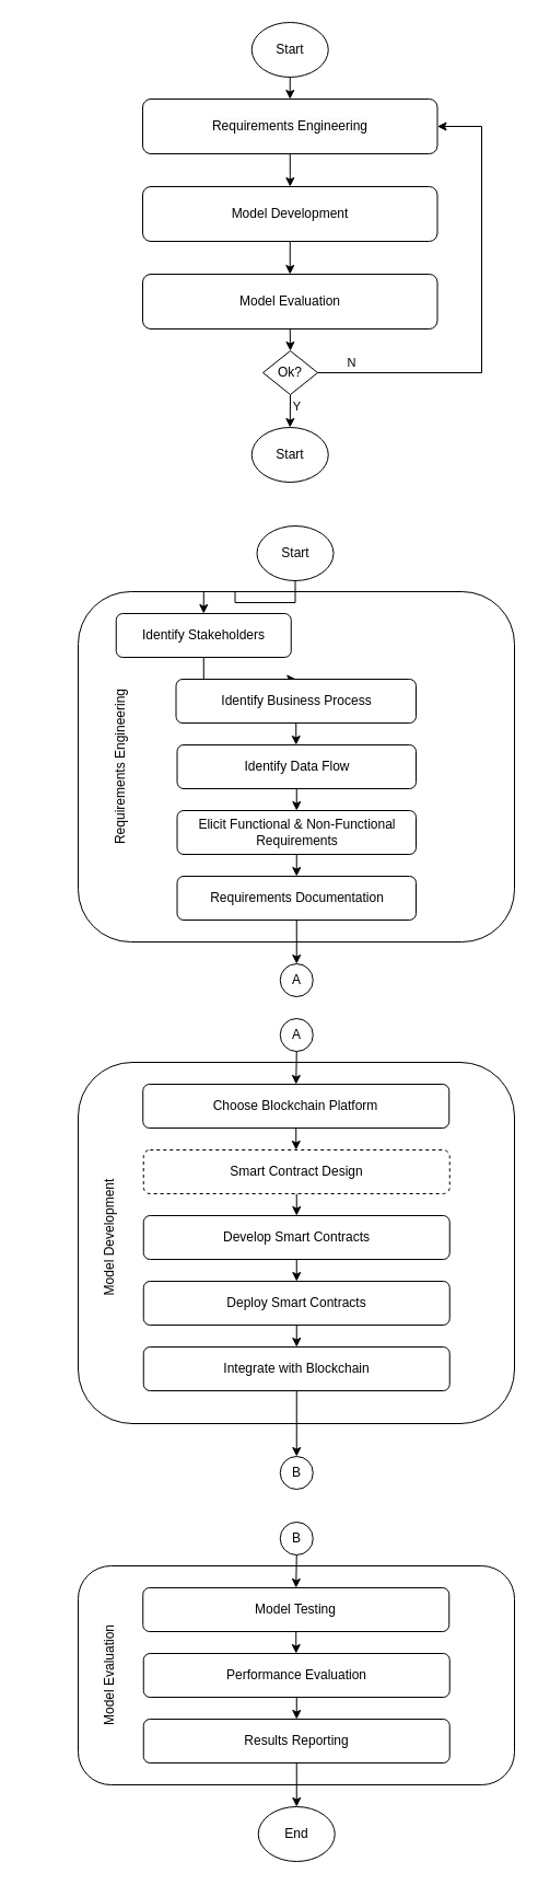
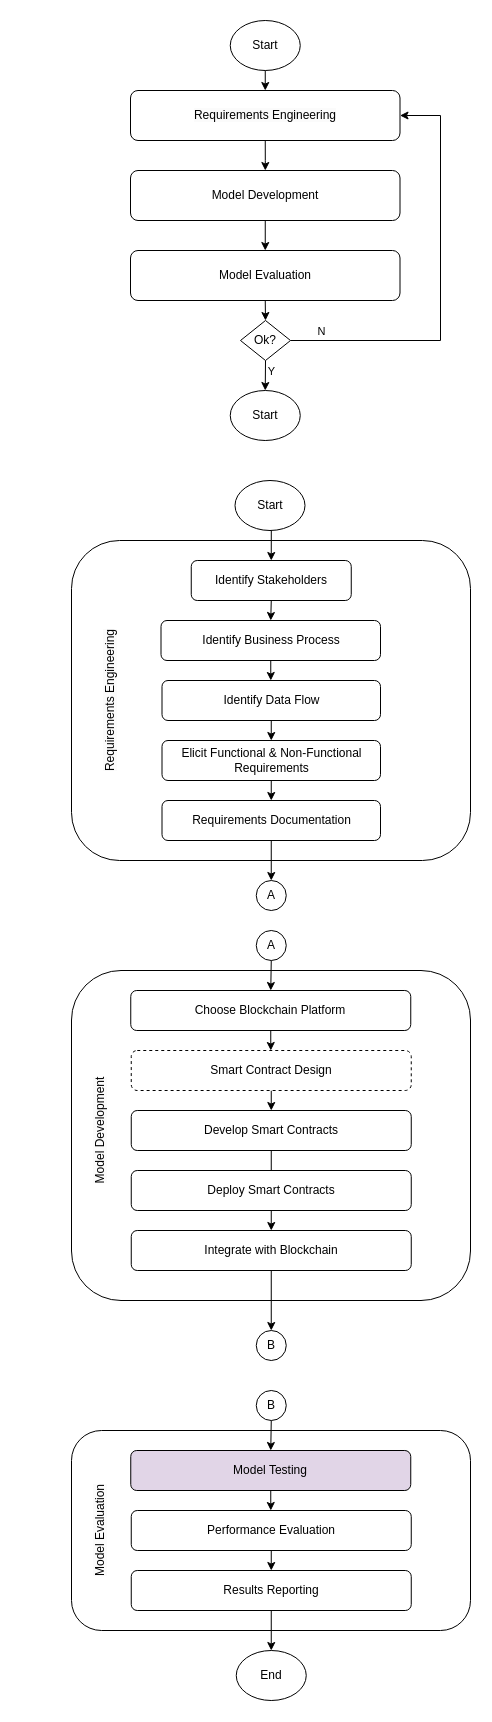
- <mxCell id="6" value="Identify Stakeholders" style="rounded=1;whiteSpace=wrap;html=1;" parent="1" vertex="1"><mxGeometry x="105.75" y="560" width="160" height="40" as="geometry" /></mxCell>
+ <mxCell id="6" value="Identify Stakeholders" style="rounded=1;whiteSpace=wrap;html=1;" parent="1" vertex="1"><mxGeometry x="190.75" y="560" width="160" height="40" as="geometry" /></mxCell>
- <mxCell id="20" style="edgeStyle=orthogonalEdgeStyle;rounded=0;orthogonalLoop=1;jettySize=auto;html=1;exitX=0.5;exitY=1;exitDx=0;exitDy=0;entryX=0.5;entryY=0;entryDx=0;entryDy=0;" parent="1" source="21" target="24" edge="1"><mxGeometry relative="1" as="geometry" /></mxCell>
+ <mxCell id="20" style="edgeStyle=orthogonalEdgeStyle;rounded=0;orthogonalLoop=1;jettySize=auto;html=1;exitX=0.5;exitY=1;exitDx=0;exitDy=0;entryX=0.5;entryY=0;entryDx=0;entryDy=0;endArrow=none;" parent="1" source="21" target="24" edge="1"><mxGeometry relative="1" as="geometry" /></mxCell>
- <mxCell id="32" value="Model Testing" style="rounded=1;whiteSpace=wrap;html=1;" parent="1" vertex="1"><mxGeometry x="130.25" y="1450" width="280" height="40" as="geometry" /></mxCell>
+ <mxCell id="32" value="Model Testing" style="rounded=1;whiteSpace=wrap;html=1;fillColor=#e1d5e7;" parent="1" vertex="1"><mxGeometry x="130.25" y="1450" width="280" height="40" as="geometry" /></mxCell>
